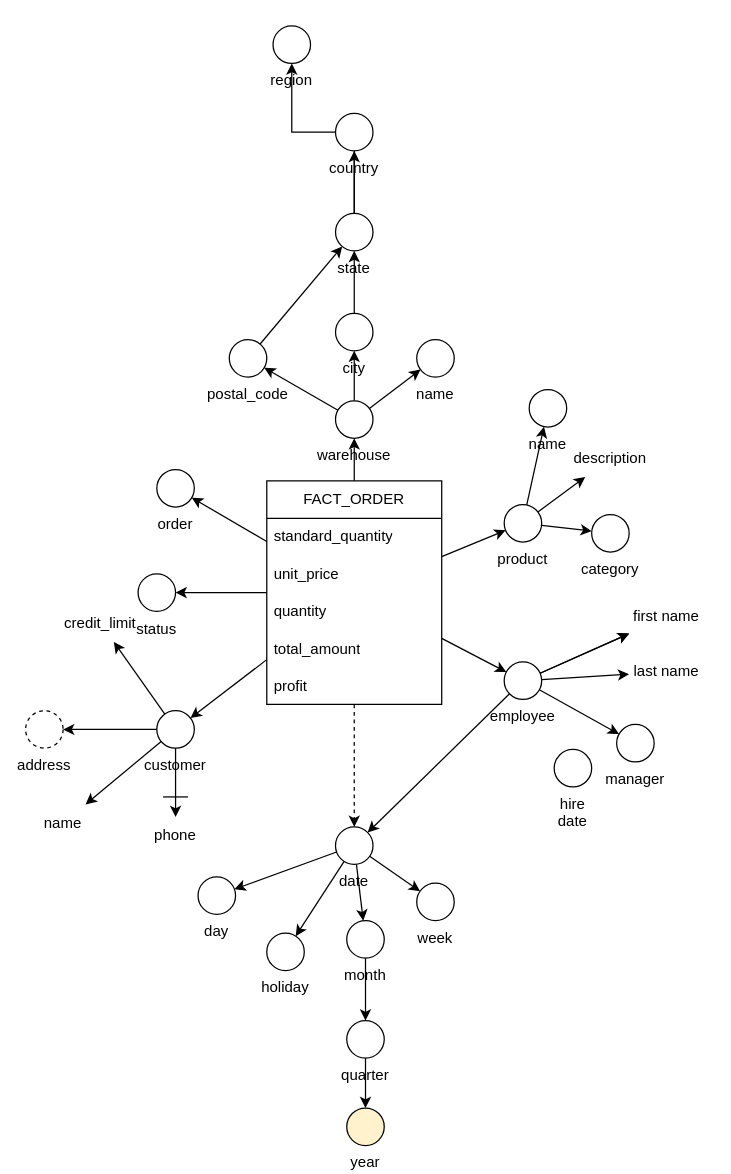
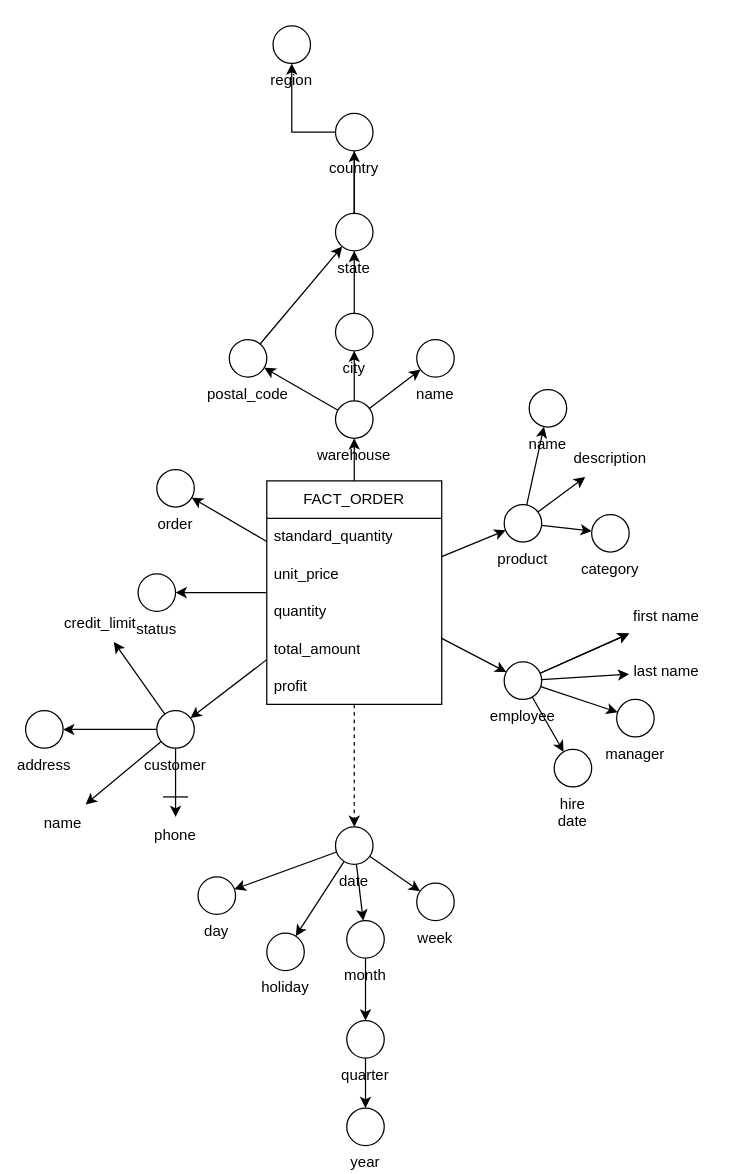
- <mxCell id="20" value="address" style="ellipse;whiteSpace=wrap;html=1;aspect=fixed;labelPosition=center;verticalLabelPosition=bottom;align=center;verticalAlign=top;labelBackgroundColor=none;dashed=1;" parent="1" vertex="1"><mxGeometry x="20" y="568" width="30" height="30" as="geometry" /></mxCell>
+ <mxCell id="20" value="address" style="ellipse;whiteSpace=wrap;html=1;aspect=fixed;labelPosition=center;verticalLabelPosition=bottom;align=center;verticalAlign=top;labelBackgroundColor=none;" parent="1" vertex="1"><mxGeometry x="20" y="568" width="30" height="30" as="geometry" /></mxCell>
- <mxCell id="63" value="manager" style="ellipse;whiteSpace=wrap;html=1;aspect=fixed;labelPosition=center;verticalLabelPosition=bottom;align=center;verticalAlign=top;" parent="1" vertex="1"><mxGeometry x="493" y="579" width="30" height="30" as="geometry" /></mxCell>
+ <mxCell id="63" value="manager" style="ellipse;whiteSpace=wrap;html=1;aspect=fixed;labelPosition=center;verticalLabelPosition=bottom;align=center;verticalAlign=top;" parent="1" vertex="1"><mxGeometry x="493" y="559" width="30" height="30" as="geometry" /></mxCell>
- <mxCell id="57" value="" style="edgeStyle=none;html=1;fontColor=#FFFF33;" parent="1" source="59" target="45" edge="1"><mxGeometry relative="1" as="geometry" /></mxCell>
+ <mxCell id="57" value="" style="edgeStyle=none;html=1;fontColor=#FFFF33;" parent="1" source="59" target="62" edge="1"><mxGeometry relative="1" as="geometry" /></mxCell>
- <mxCell id="52" value="year" style="ellipse;whiteSpace=wrap;html=1;aspect=fixed;labelPosition=center;verticalLabelPosition=bottom;align=center;verticalAlign=top;fillColor=#fff2cc;" parent="1" vertex="1"><mxGeometry x="277" y="886" width="30" height="30" as="geometry" /></mxCell>
+ <mxCell id="52" value="year" style="ellipse;whiteSpace=wrap;html=1;aspect=fixed;labelPosition=center;verticalLabelPosition=bottom;align=center;verticalAlign=top;" parent="1" vertex="1"><mxGeometry x="277" y="886" width="30" height="30" as="geometry" /></mxCell>
